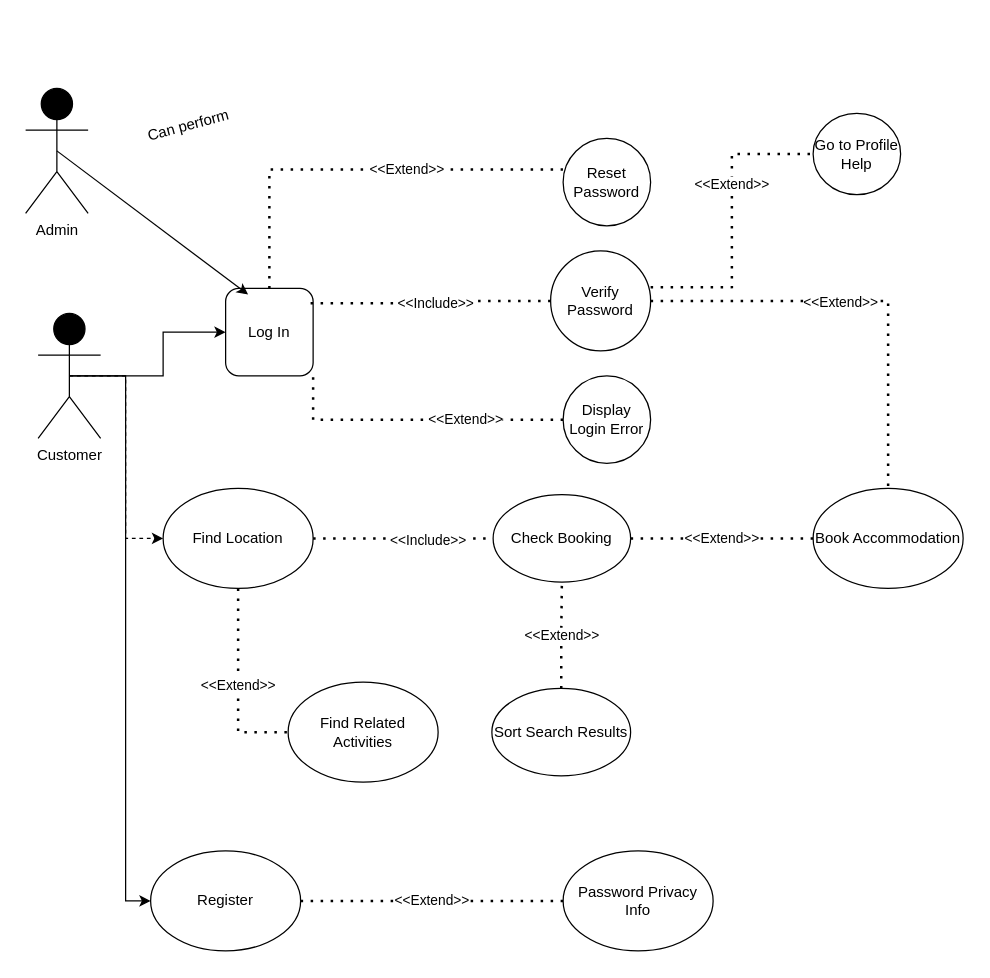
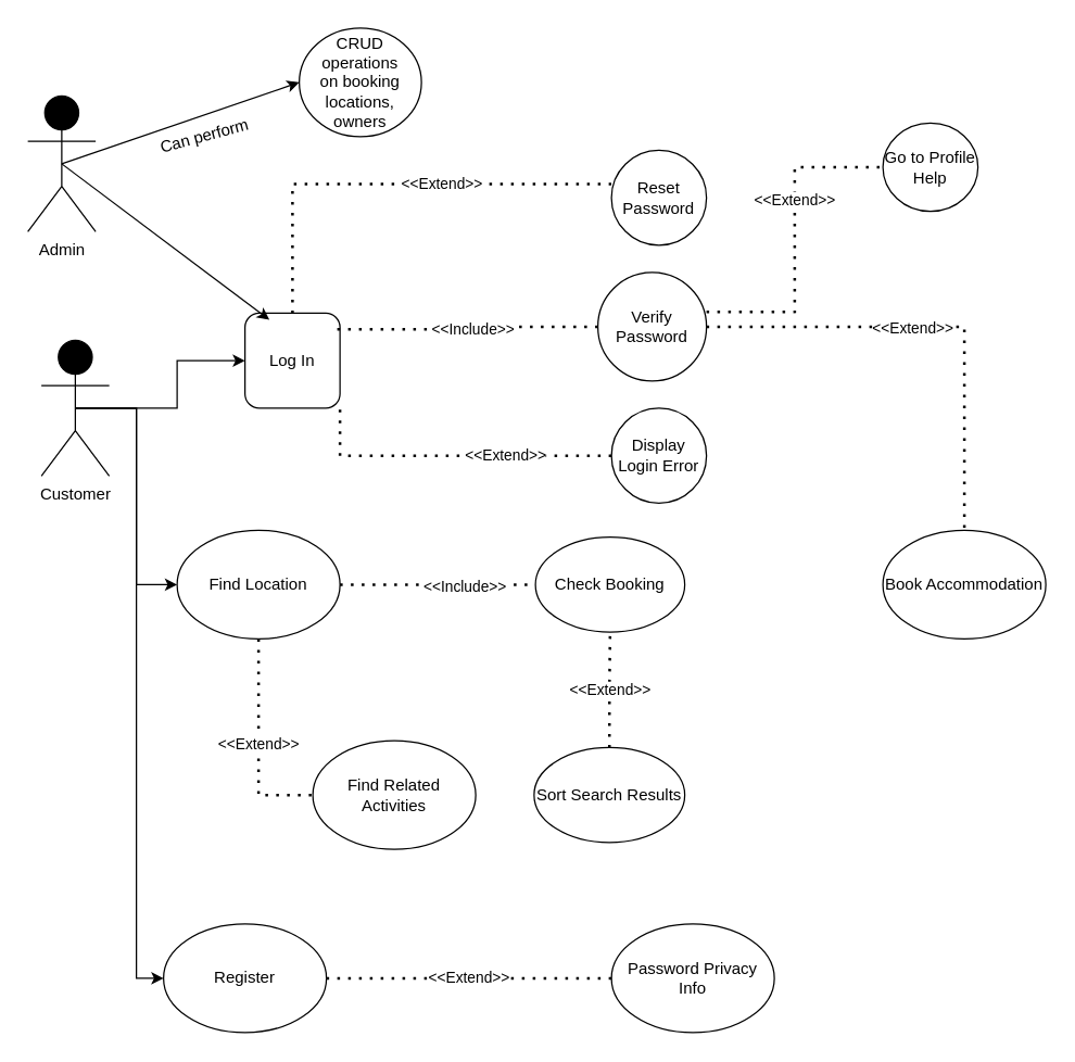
+ <mxCell id="30" value="CRUD operations&lt;br&gt;on booking locations,&lt;br&gt;owners" style="ellipse;whiteSpace=wrap;html=1;fillColor=none;" vertex="1" parent="1"><mxGeometry x="220" y="20" width="90" height="80" as="geometry" /></mxCell>
+ <mxCell id="31" value="" style="endArrow=classic;html=1;rounded=0;exitX=0.5;exitY=0.5;exitDx=0;exitDy=0;exitPerimeter=0;entryX=0;entryY=0.5;entryDx=0;entryDy=0;" edge="1" parent="1" source="28" target="30"><mxGeometry width="50" height="50" relative="1" as="geometry"><mxPoint x="70" y="119.5" as="sourcePoint" /><mxPoint x="200" y="60" as="targetPoint" /></mxGeometry></mxCell>
- <mxCell id="3" style="edgeStyle=orthogonalEdgeStyle;rounded=0;orthogonalLoop=1;jettySize=auto;html=1;exitX=0.5;exitY=0.5;exitDx=0;exitDy=0;exitPerimeter=0;entryX=0;entryY=0.5;entryDx=0;entryDy=0;dashed=1;" parent="1" source="5" target="13" edge="1"><mxGeometry relative="1" as="geometry"><Array as="points"><mxPoint x="100" y="300" /><mxPoint x="100" y="430" /></Array></mxGeometry></mxCell>
+ <mxCell id="3" style="edgeStyle=orthogonalEdgeStyle;rounded=0;orthogonalLoop=1;jettySize=auto;html=1;exitX=0.5;exitY=0.5;exitDx=0;exitDy=0;exitPerimeter=0;entryX=0;entryY=0.5;entryDx=0;entryDy=0;" parent="1" source="5" target="13" edge="1"><mxGeometry relative="1" as="geometry"><Array as="points"><mxPoint x="100" y="300" /><mxPoint x="100" y="430" /></Array></mxGeometry></mxCell>
- <mxCell id="20" value="&amp;lt;&amp;lt;Extend&amp;gt;&amp;gt;" style="endArrow=none;dashed=1;html=1;dashPattern=1 3;strokeWidth=2;rounded=0;edgeStyle=orthogonalEdgeStyle;entryX=0;entryY=0.5;entryDx=0;entryDy=0;exitX=1;exitY=0.5;exitDx=0;exitDy=0;" parent="1" source="14" target="19" edge="1"><mxGeometry width="50" height="50" relative="1" as="geometry"><mxPoint x="480" y="410" as="sourcePoint" /><mxPoint x="530" y="360" as="targetPoint" /></mxGeometry></mxCell>
